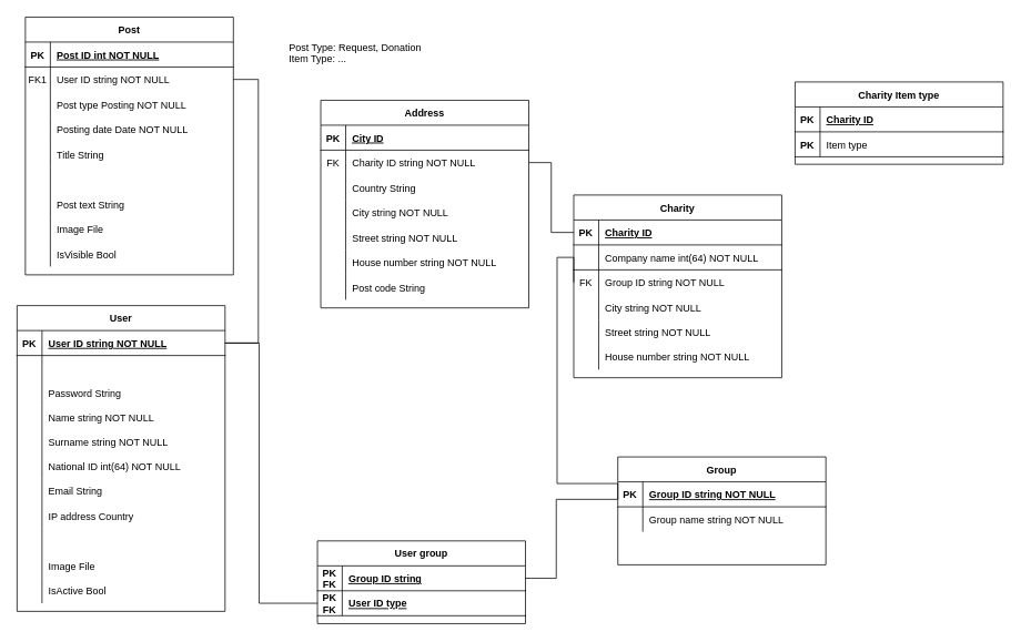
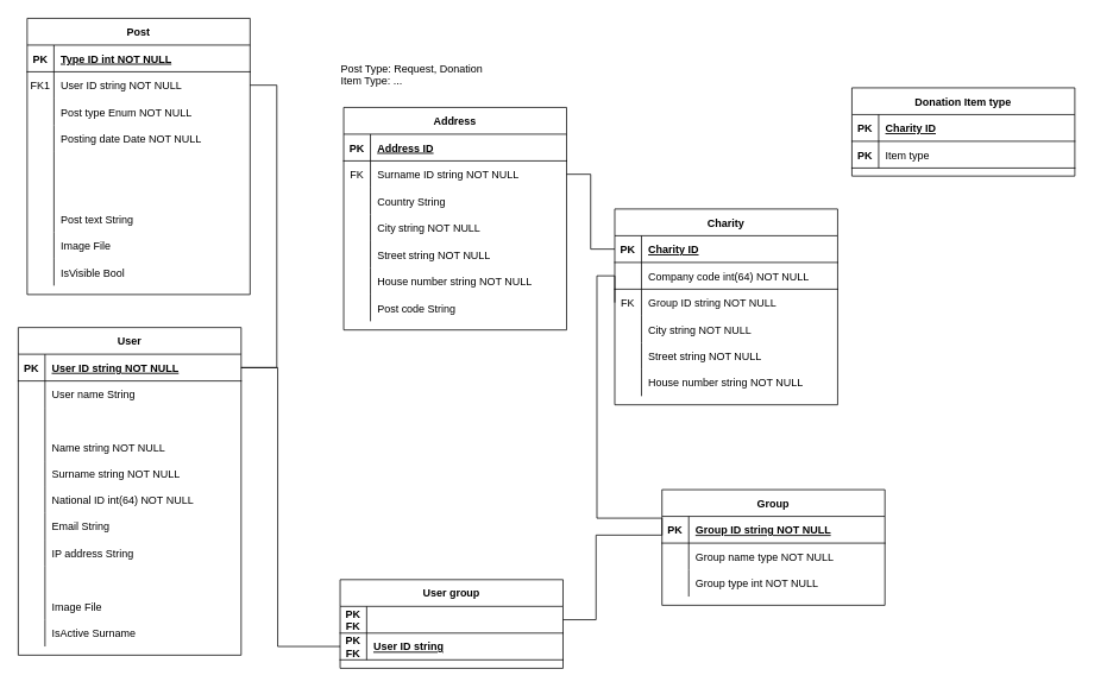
- <mxCell id="6" value="Post ID int NOT NULL " style="shape=partialRectangle;overflow=hidden;connectable=0;fillColor=none;top=0;left=0;bottom=0;right=0;align=left;spacingLeft=6;fontStyle=5;" parent="4" vertex="1"><mxGeometry x="30" width="220" height="30" as="geometry" /></mxCell>
+ <mxCell id="6" value="Type ID int NOT NULL " style="shape=partialRectangle;overflow=hidden;connectable=0;fillColor=none;top=0;left=0;bottom=0;right=0;align=left;spacingLeft=6;fontStyle=5;" parent="4" vertex="1"><mxGeometry x="30" width="220" height="30" as="geometry" /></mxCell>
- <mxCell id="125" value="Post Type: Request, Donation&lt;br&gt;Item Type: ..." style="text;html=1;strokeColor=none;fillColor=none;align=left;verticalAlign=top;whiteSpace=wrap;rounded=0;" parent="1" vertex="1"><mxGeometry x="345" y="43" width="299" height="50" as="geometry" /></mxCell>
+ <mxCell id="125" value="Post Type: Request, Donation&lt;br&gt;Item Type: ..." style="text;html=1;strokeColor=none;fillColor=none;align=left;verticalAlign=top;whiteSpace=wrap;rounded=0;" parent="1" vertex="1"><mxGeometry x="380" y="63" width="299" height="50" as="geometry" /></mxCell>
- <mxCell id="126" value="Charity Item type" style="shape=table;startSize=30;container=1;collapsible=1;childLayout=tableLayout;fixedRows=1;rowLines=0;fontStyle=1;align=center;resizeLast=1;" parent="1" vertex="1"><mxGeometry x="955" y="98" width="250" height="99" as="geometry" /></mxCell>
+ <mxCell id="126" value="Donation Item type" style="shape=table;startSize=30;container=1;collapsible=1;childLayout=tableLayout;fixedRows=1;rowLines=0;fontStyle=1;align=center;resizeLast=1;" parent="1" vertex="1"><mxGeometry x="955" y="98" width="250" height="99" as="geometry" /></mxCell>
- <mxCell id="12" value="Post type Posting NOT NULL" style="shape=partialRectangle;overflow=hidden;connectable=0;fillColor=none;top=0;left=0;bottom=0;right=0;align=left;spacingLeft=6;" parent="10" vertex="1"><mxGeometry x="30" width="220" height="30" as="geometry" /></mxCell>
+ <mxCell id="12" value="Post type Enum NOT NULL" style="shape=partialRectangle;overflow=hidden;connectable=0;fillColor=none;top=0;left=0;bottom=0;right=0;align=left;spacingLeft=6;" parent="10" vertex="1"><mxGeometry x="30" width="220" height="30" as="geometry" /></mxCell>
- <mxCell id="105" value="City ID" style="shape=partialRectangle;overflow=hidden;connectable=0;fillColor=none;top=0;left=0;bottom=0;right=0;align=left;spacingLeft=6;fontStyle=5;" parent="103" vertex="1"><mxGeometry x="30" width="220" height="30" as="geometry" /></mxCell>
+ <mxCell id="105" value="Address ID" style="shape=partialRectangle;overflow=hidden;connectable=0;fillColor=none;top=0;left=0;bottom=0;right=0;align=left;spacingLeft=6;fontStyle=5;" parent="103" vertex="1"><mxGeometry x="30" width="220" height="30" as="geometry" /></mxCell>
- <mxCell id="18" value="Title String" style="shape=partialRectangle;overflow=hidden;connectable=0;fillColor=none;top=0;left=0;bottom=0;right=0;align=left;spacingLeft=6;" parent="16" vertex="1"><mxGeometry x="30" width="220" height="30" as="geometry" /></mxCell>
- <mxCell id="108" value="Charity ID string NOT NULL" style="shape=partialRectangle;overflow=hidden;connectable=0;fillColor=none;top=0;left=0;bottom=0;right=0;align=left;spacingLeft=6;" parent="106" vertex="1"><mxGeometry x="30" width="220" height="30" as="geometry" /></mxCell>
+ <mxCell id="108" value="Surname ID string NOT NULL" style="shape=partialRectangle;overflow=hidden;connectable=0;fillColor=none;top=0;left=0;bottom=0;right=0;align=left;spacingLeft=6;" parent="106" vertex="1"><mxGeometry x="30" width="220" height="30" as="geometry" /></mxCell>
- <mxCell id="86" value="Company name int(64) NOT NULL" style="shape=partialRectangle;overflow=hidden;connectable=0;fillColor=none;top=0;left=0;bottom=0;right=0;align=left;spacingLeft=6;fontStyle=0;" parent="84" vertex="1"><mxGeometry x="30" width="220" height="30" as="geometry" /></mxCell>
+ <mxCell id="86" value="Company code int(64) NOT NULL" style="shape=partialRectangle;overflow=hidden;connectable=0;fillColor=none;top=0;left=0;bottom=0;right=0;align=left;spacingLeft=6;fontStyle=0;" parent="84" vertex="1"><mxGeometry x="30" width="220" height="30" as="geometry" /></mxCell>
+ <mxCell id="36" value="User name String" style="shape=partialRectangle;overflow=hidden;connectable=0;fillColor=none;top=0;left=0;bottom=0;right=0;align=left;spacingLeft=6;" parent="34" vertex="1"><mxGeometry x="30" width="220" height="30" as="geometry" /></mxCell>
- <mxCell id="39" value="Password String" style="shape=partialRectangle;overflow=hidden;connectable=0;fillColor=none;top=0;left=0;bottom=0;right=0;align=left;spacingLeft=6;" parent="37" vertex="1"><mxGeometry x="30" width="220" height="30" as="geometry" /></mxCell>
- <mxCell id="54" value="IP address Country" style="shape=partialRectangle;overflow=hidden;connectable=0;fillColor=none;top=0;left=0;bottom=0;right=0;align=left;spacingLeft=6;" parent="52" vertex="1"><mxGeometry x="30" width="220" height="30" as="geometry" /></mxCell>
+ <mxCell id="54" value="IP address String" style="shape=partialRectangle;overflow=hidden;connectable=0;fillColor=none;top=0;left=0;bottom=0;right=0;align=left;spacingLeft=6;" parent="52" vertex="1"><mxGeometry x="30" width="220" height="30" as="geometry" /></mxCell>
- <mxCell id="76" value="Group name string NOT NULL" style="shape=partialRectangle;overflow=hidden;connectable=0;fillColor=none;top=0;left=0;bottom=0;right=0;align=left;spacingLeft=6;" parent="74" vertex="1"><mxGeometry x="30" width="220" height="30" as="geometry" /></mxCell>
+ <mxCell id="76" value="Group name type NOT NULL" style="shape=partialRectangle;overflow=hidden;connectable=0;fillColor=none;top=0;left=0;bottom=0;right=0;align=left;spacingLeft=6;" parent="74" vertex="1"><mxGeometry x="30" width="220" height="30" as="geometry" /></mxCell>
+ <mxCell id="79" value="Group type int NOT NULL" style="shape=partialRectangle;overflow=hidden;connectable=0;fillColor=none;top=0;left=0;bottom=0;right=0;align=left;spacingLeft=6;" parent="77" vertex="1"><mxGeometry x="30" width="220" height="30" as="geometry" /></mxCell>
- <mxCell id="66" value="Group ID string" style="shape=partialRectangle;overflow=hidden;connectable=0;fillColor=none;top=0;left=0;bottom=0;right=0;align=left;spacingLeft=6;fontStyle=5;" parent="64" vertex="1"><mxGeometry x="29.75" width="220.25" height="30" as="geometry" /></mxCell>
- <mxCell id="62" value="IsActive Bool" style="shape=partialRectangle;overflow=hidden;connectable=0;fillColor=none;top=0;left=0;bottom=0;right=0;align=left;spacingLeft=6;" parent="60" vertex="1"><mxGeometry x="30" width="220" height="30" as="geometry" /></mxCell>
+ <mxCell id="62" value="IsActive Surname" style="shape=partialRectangle;overflow=hidden;connectable=0;fillColor=none;top=0;left=0;bottom=0;right=0;align=left;spacingLeft=6;" parent="60" vertex="1"><mxGeometry x="30" width="220" height="30" as="geometry" /></mxCell>
- <mxCell id="69" value="User ID type" style="shape=partialRectangle;overflow=hidden;connectable=0;fillColor=none;top=0;left=0;bottom=0;right=0;align=left;spacingLeft=6;fontStyle=5;" parent="67" vertex="1"><mxGeometry x="29.75" width="220.25" height="30" as="geometry" /></mxCell>
+ <mxCell id="69" value="User ID string" style="shape=partialRectangle;overflow=hidden;connectable=0;fillColor=none;top=0;left=0;bottom=0;right=0;align=left;spacingLeft=6;fontStyle=5;" parent="67" vertex="1"><mxGeometry x="29.75" width="220.25" height="30" as="geometry" /></mxCell>
